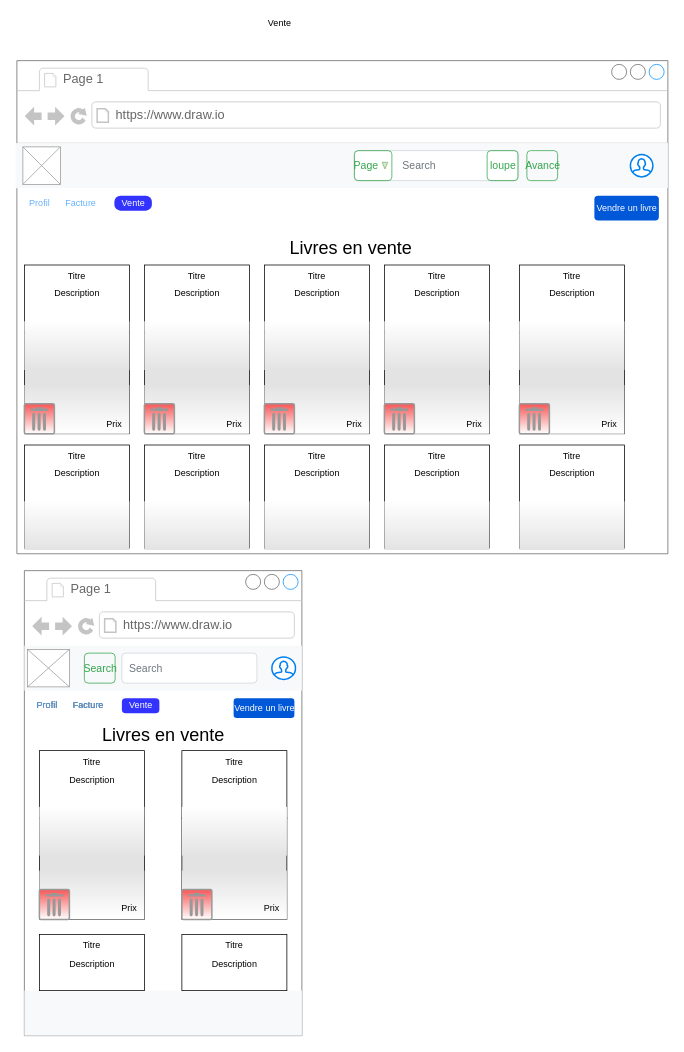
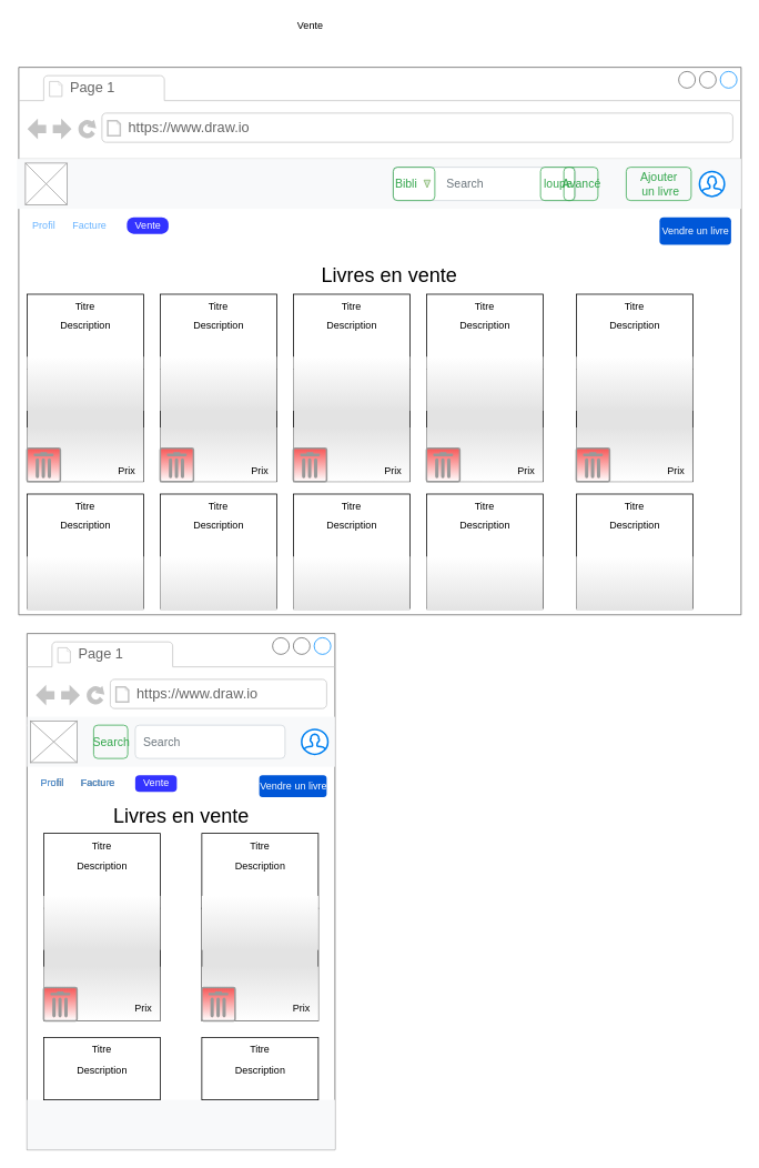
- <mxCell id="9" value="Page&amp;nbsp; &amp;nbsp; &amp;nbsp;" style="html=1;shadow=0;dashed=0;shape=mxgraph.bootstrap.rrect;rSize=5;fontSize=14;fontColor=#33A64C;strokeColor=#33A64C;fillColor=none;" parent="5" vertex="1"><mxGeometry x="452" y="10" width="50" height="40" as="geometry" /></mxCell>
+ <mxCell id="9" value="Bibli&amp;nbsp; &amp;nbsp; &amp;nbsp;" style="html=1;shadow=0;dashed=0;shape=mxgraph.bootstrap.rrect;rSize=5;fontSize=14;fontColor=#33A64C;strokeColor=#33A64C;fillColor=none;" parent="5" vertex="1"><mxGeometry x="452" y="10" width="50" height="40" as="geometry" /></mxCell>
- <mxCell id="12" value="Avancé" style="html=1;shadow=0;dashed=0;shape=mxgraph.bootstrap.rrect;rSize=5;fontSize=14;fontColor=#33A64C;strokeColor=#33A64C;fillColor=none;" parent="5" vertex="1"><mxGeometry x="682" y="10" width="41" height="40" as="geometry" /></mxCell>
+ <mxCell id="12" value="Avancé" style="html=1;shadow=0;dashed=0;shape=mxgraph.bootstrap.rrect;rSize=5;fontSize=14;fontColor=#33A64C;strokeColor=#33A64C;fillColor=none;" parent="5" vertex="1"><mxGeometry x="657" y="10" width="41" height="40" as="geometry" /></mxCell>
+ <mxCell id="13" value="Ajouter&lt;br&gt;&amp;nbsp;un livre" style="html=1;shadow=0;dashed=0;shape=mxgraph.bootstrap.rrect;rSize=5;fontSize=14;fontColor=#33A64C;strokeColor=#33A64C;fillColor=none;" parent="5" vertex="1"><mxGeometry x="732" y="10" width="78" height="40" as="geometry" /></mxCell>
